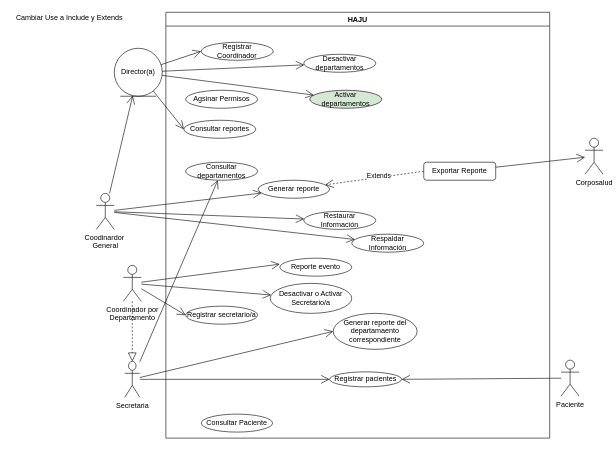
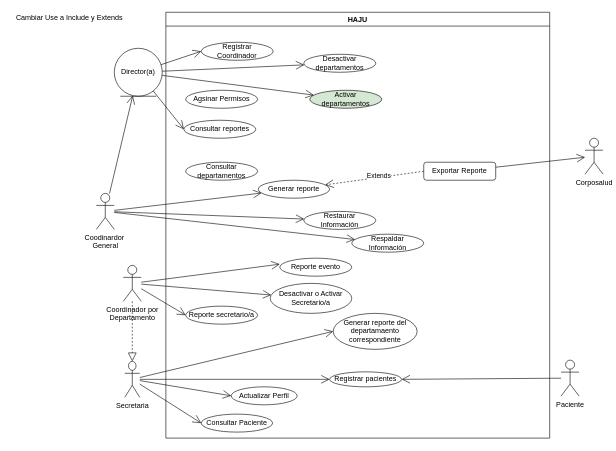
- <mxCell id="24" value="" style="endArrow=open;endFill=1;endSize=12;html=1;rounded=0;" parent="1" source="2" target="11" edge="1"><mxGeometry width="160" relative="1" as="geometry"><mxPoint x="255" y="602" as="sourcePoint" /><mxPoint x="415" y="606.5" as="targetPoint" /></mxGeometry></mxCell>
+ <mxCell id="24" value="" style="endArrow=open;endFill=1;endSize=12;html=1;rounded=0;entryX=0;entryY=0.5;entryDx=0;entryDy=0;" parent="1" source="2" target="20" edge="1"><mxGeometry width="160" relative="1" as="geometry"><mxPoint x="255" y="602" as="sourcePoint" /><mxPoint x="415" y="606.5" as="targetPoint" /></mxGeometry></mxCell>
- <mxCell id="7" value="Registrar secretario/a" style="ellipse;whiteSpace=wrap;html=1;" parent="3" vertex="1"><mxGeometry x="33" y="490" width="120" height="30" as="geometry" /></mxCell>
+ <mxCell id="7" value="Reporte secretario/a" style="ellipse;whiteSpace=wrap;html=1;" parent="3" vertex="1"><mxGeometry x="33" y="490" width="120" height="30" as="geometry" /></mxCell>
+ <mxCell id="26" value="" style="endArrow=open;endFill=1;endSize=12;html=1;rounded=0;entryX=0;entryY=0.5;entryDx=0;entryDy=0;" parent="1" source="2" target="5" edge="1"><mxGeometry width="160" relative="1" as="geometry"><mxPoint x="255" y="622" as="sourcePoint" /><mxPoint x="335" y="607" as="targetPoint" /></mxGeometry></mxCell>
+ <mxCell id="5" value="Actualizar Perfil" style="ellipse;whiteSpace=wrap;html=1;" parent="3" vertex="1"><mxGeometry x="109" y="624.5" width="110" height="30" as="geometry" /></mxCell>
